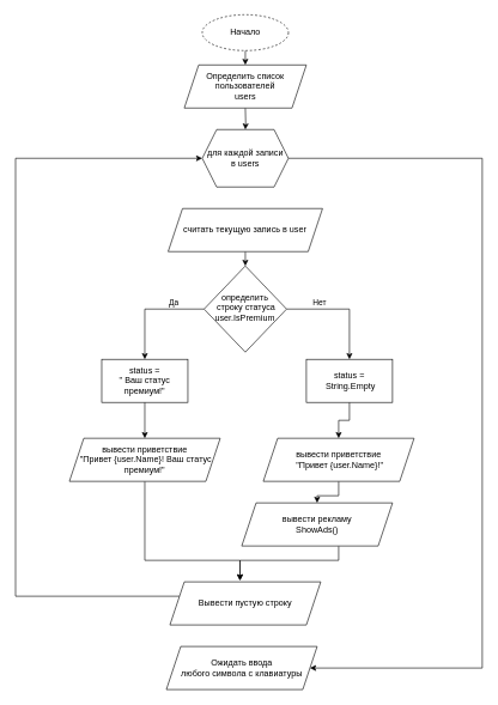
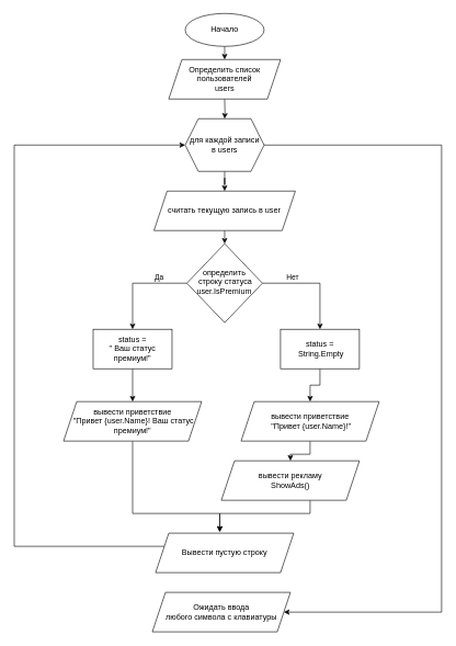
- <mxCell id="8" value="Начало" style="ellipse;whiteSpace=wrap;html=1;dashed=1;" parent="1" vertex="1"><mxGeometry x="280.91" y="20" width="120" height="50" as="geometry" /></mxCell>
+ <mxCell id="8" value="Начало" style="ellipse;whiteSpace=wrap;html=1;" parent="1" vertex="1"><mxGeometry x="280.91" y="20" width="120" height="50" as="geometry" /></mxCell>
+ <mxCell id="10" value="" style="edgeStyle=orthogonalEdgeStyle;rounded=0;orthogonalLoop=1;jettySize=auto;html=1;" edge="1" parent="1" source="12" target="15"><mxGeometry relative="1" as="geometry" /></mxCell>
